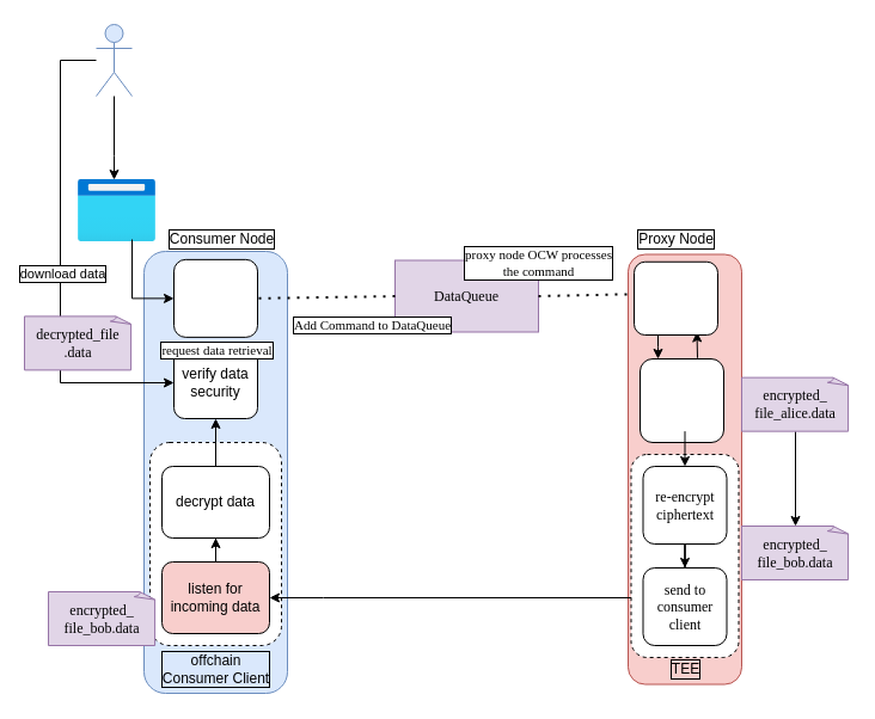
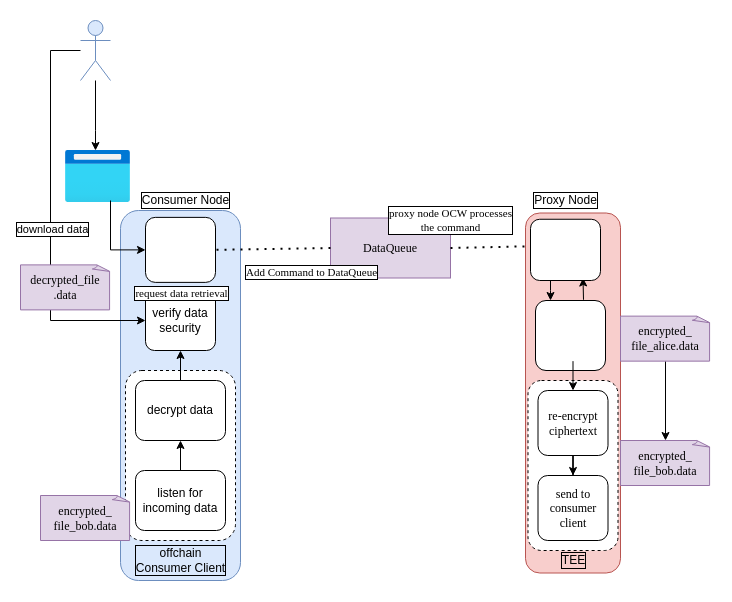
- <mxCell id="27" value="decrypt data" style="rounded=1;whiteSpace=wrap;html=1;labelBackgroundColor=none;labelBorderColor=none;" vertex="1" parent="1"><mxGeometry x="135" y="390" width="90" height="60" as="geometry" /></mxCell>
+ <mxCell id="27" value="decrypt data" style="rounded=1;whiteSpace=wrap;html=1;labelBackgroundColor=none;labelBorderColor=none;" vertex="1" parent="1"><mxGeometry x="135" y="380" width="90" height="60" as="geometry" /></mxCell>
- <mxCell id="28" value="listen for incoming data" style="rounded=1;whiteSpace=wrap;html=1;labelBackgroundColor=none;labelBorderColor=none;fillColor=#f8cecc;" vertex="1" parent="1"><mxGeometry x="135" y="470" width="90" height="60" as="geometry" /></mxCell>
+ <mxCell id="28" value="listen for incoming data" style="rounded=1;whiteSpace=wrap;html=1;labelBackgroundColor=none;labelBorderColor=none;" vertex="1" parent="1"><mxGeometry x="135" y="470" width="90" height="60" as="geometry" /></mxCell>
- <mxCell id="33" style="edgeStyle=orthogonalEdgeStyle;rounded=0;orthogonalLoop=1;jettySize=auto;html=1;entryX=1;entryY=0.5;entryDx=0;entryDy=0;" edge="1" parent="1" source="41" target="28"><mxGeometry relative="1" as="geometry"><mxPoint x="220" y="500" as="targetPoint" /><Array as="points"><mxPoint x="270" y="500" /><mxPoint x="270" y="500" /></Array></mxGeometry></mxCell>
